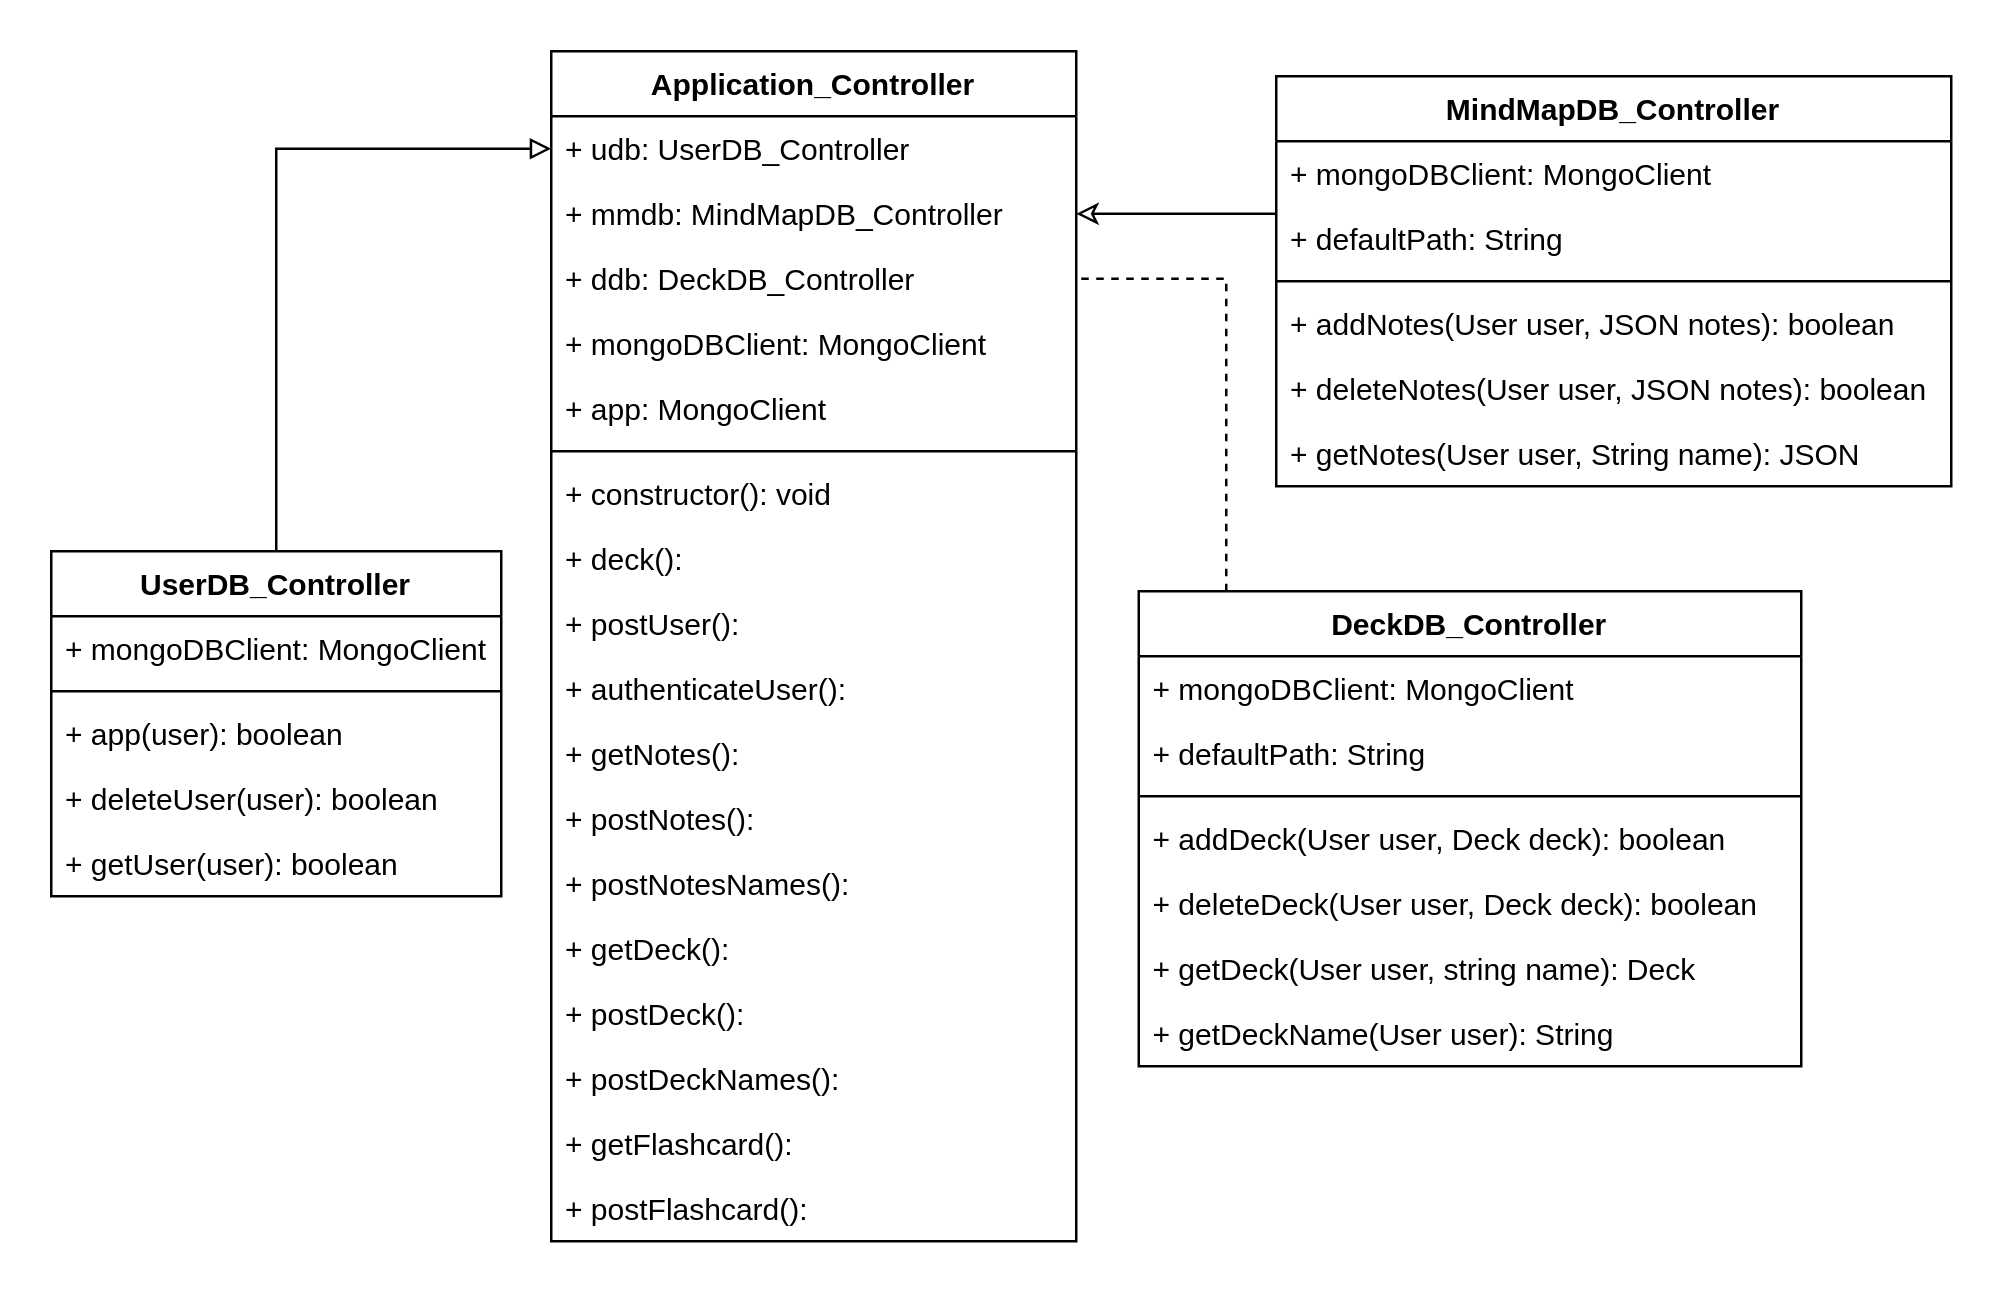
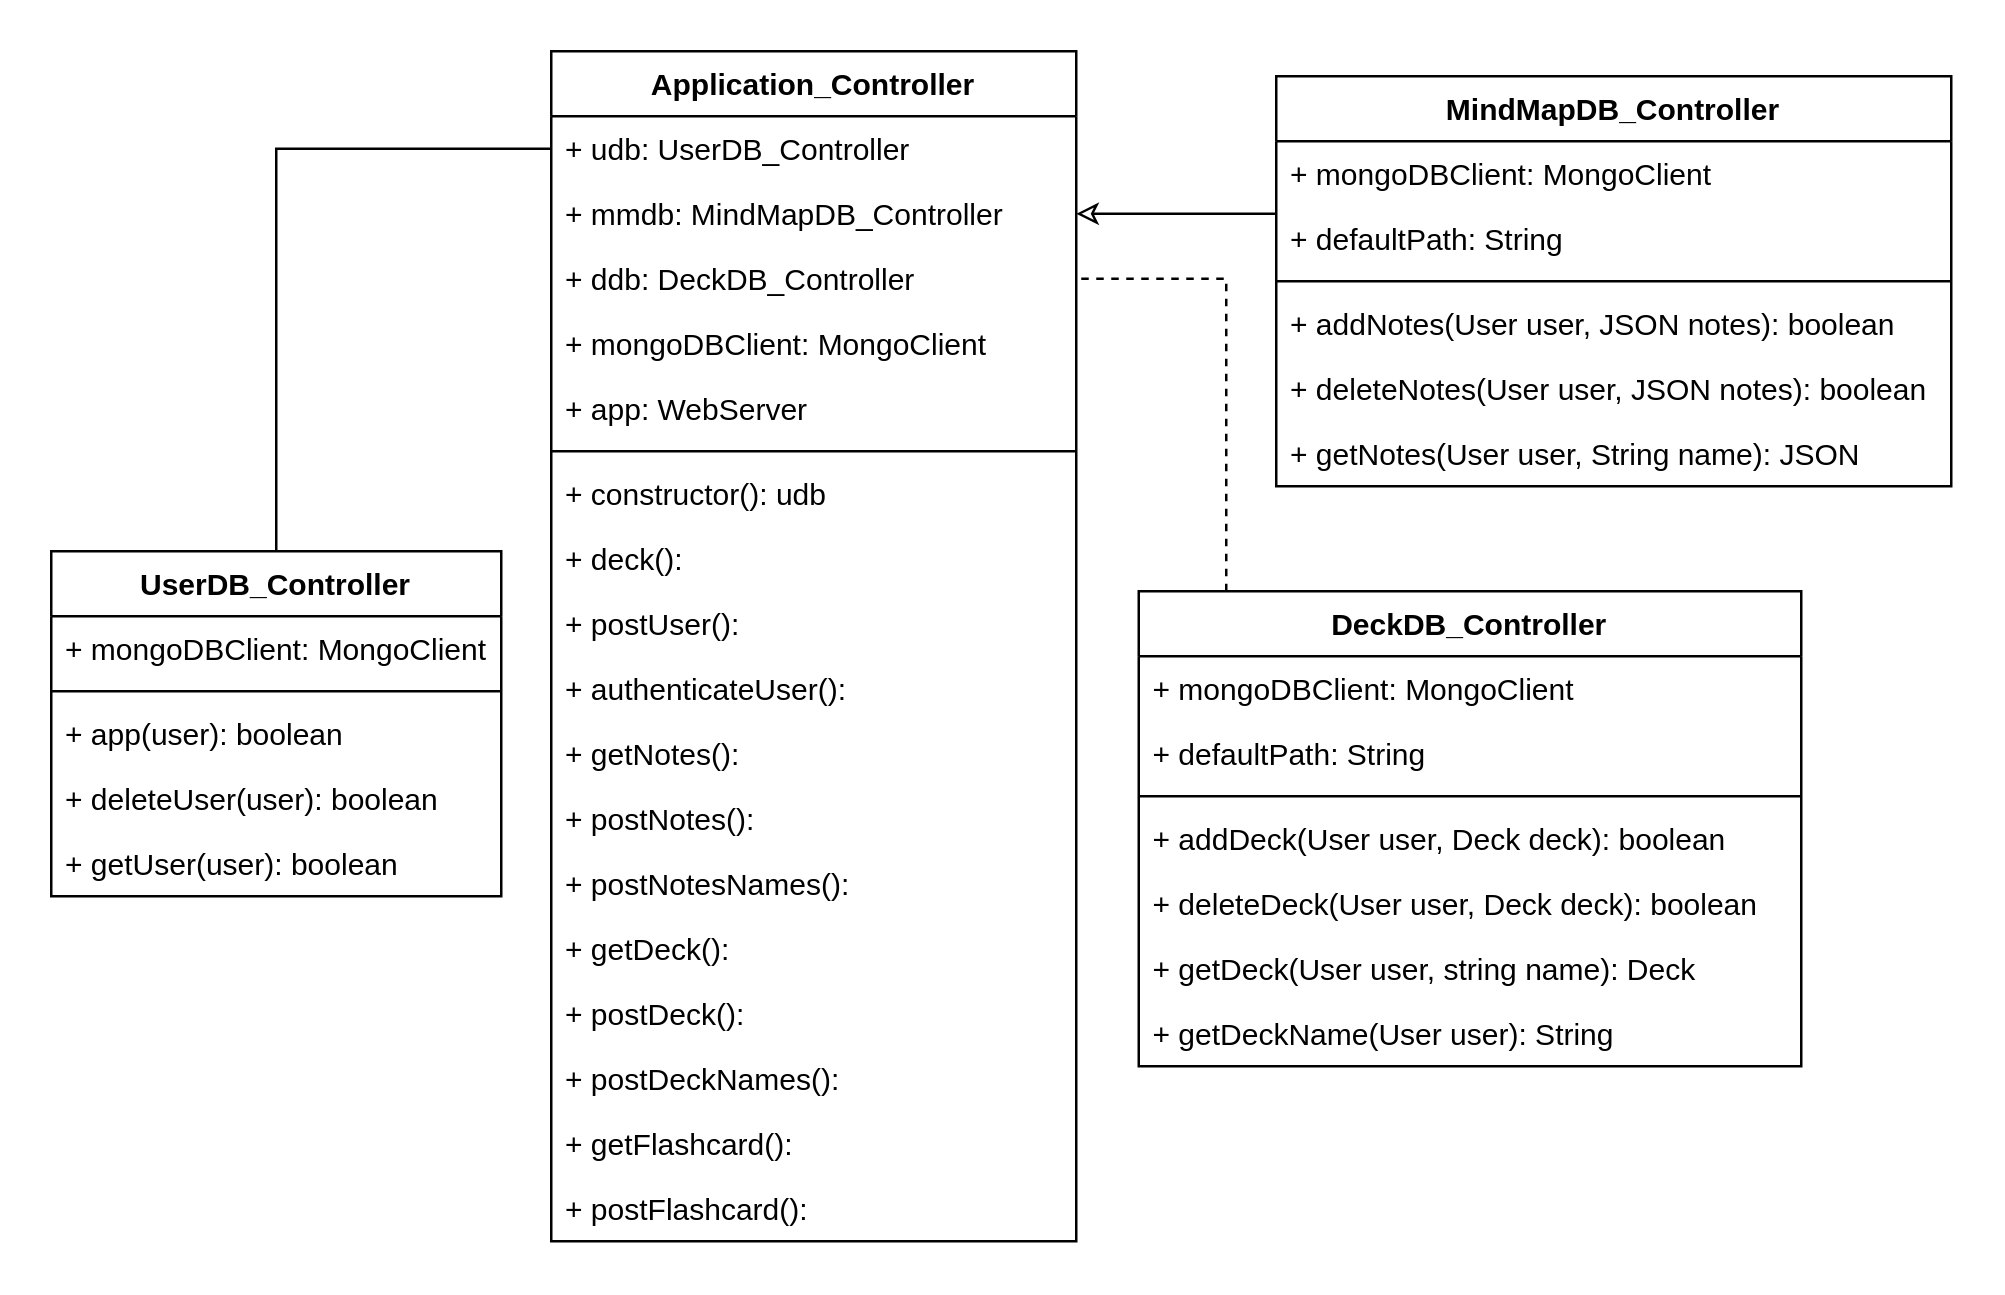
- <mxCell id="21" style="edgeStyle=orthogonalEdgeStyle;rounded=0;orthogonalLoop=1;jettySize=auto;html=1;endArrow=block;endFill=0;" parent="1" source="22" target="3" edge="1"><mxGeometry relative="1" as="geometry" /></mxCell>
+ <mxCell id="21" style="edgeStyle=orthogonalEdgeStyle;rounded=0;orthogonalLoop=1;jettySize=auto;html=1;endArrow=none;endFill=0;" parent="1" source="22" target="3" edge="1"><mxGeometry relative="1" as="geometry" /></mxCell>
- <mxCell id="7" value="+ app: MongoClient" style="text;strokeColor=none;fillColor=none;align=left;verticalAlign=top;spacingLeft=4;spacingRight=4;overflow=hidden;rotatable=0;points=[[0,0.5],[1,0.5]];portConstraint=eastwest;" parent="2" vertex="1"><mxGeometry y="130" width="210" height="26" as="geometry" /></mxCell>
+ <mxCell id="7" value="+ app: WebServer" style="text;strokeColor=none;fillColor=none;align=left;verticalAlign=top;spacingLeft=4;spacingRight=4;overflow=hidden;rotatable=0;points=[[0,0.5],[1,0.5]];portConstraint=eastwest;" parent="2" vertex="1"><mxGeometry y="130" width="210" height="26" as="geometry" /></mxCell>
- <mxCell id="9" value="+ constructor(): void" style="text;strokeColor=none;fillColor=none;align=left;verticalAlign=top;spacingLeft=4;spacingRight=4;overflow=hidden;rotatable=0;points=[[0,0.5],[1,0.5]];portConstraint=eastwest;" parent="2" vertex="1"><mxGeometry y="164" width="210" height="26" as="geometry" /></mxCell>
+ <mxCell id="9" value="+ constructor(): udb" style="text;strokeColor=none;fillColor=none;align=left;verticalAlign=top;spacingLeft=4;spacingRight=4;overflow=hidden;rotatable=0;points=[[0,0.5],[1,0.5]];portConstraint=eastwest;" parent="2" vertex="1"><mxGeometry y="164" width="210" height="26" as="geometry" /></mxCell>
